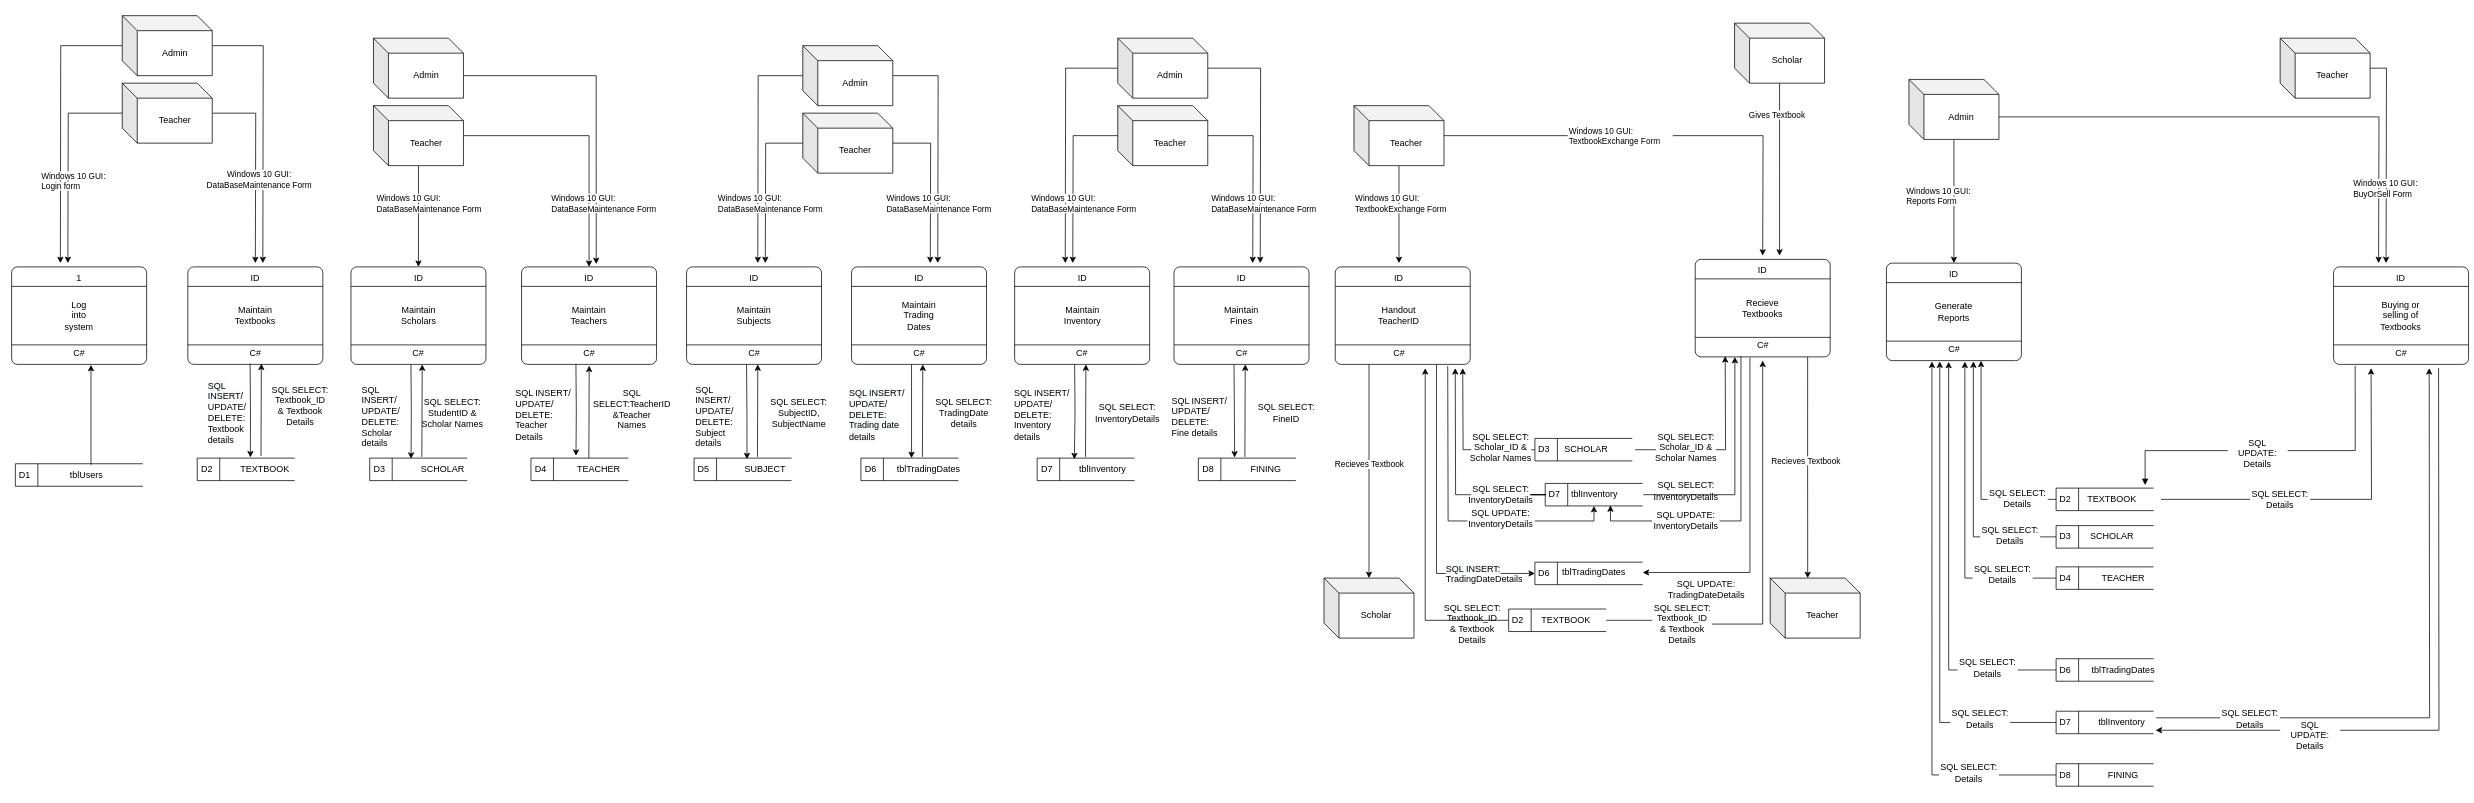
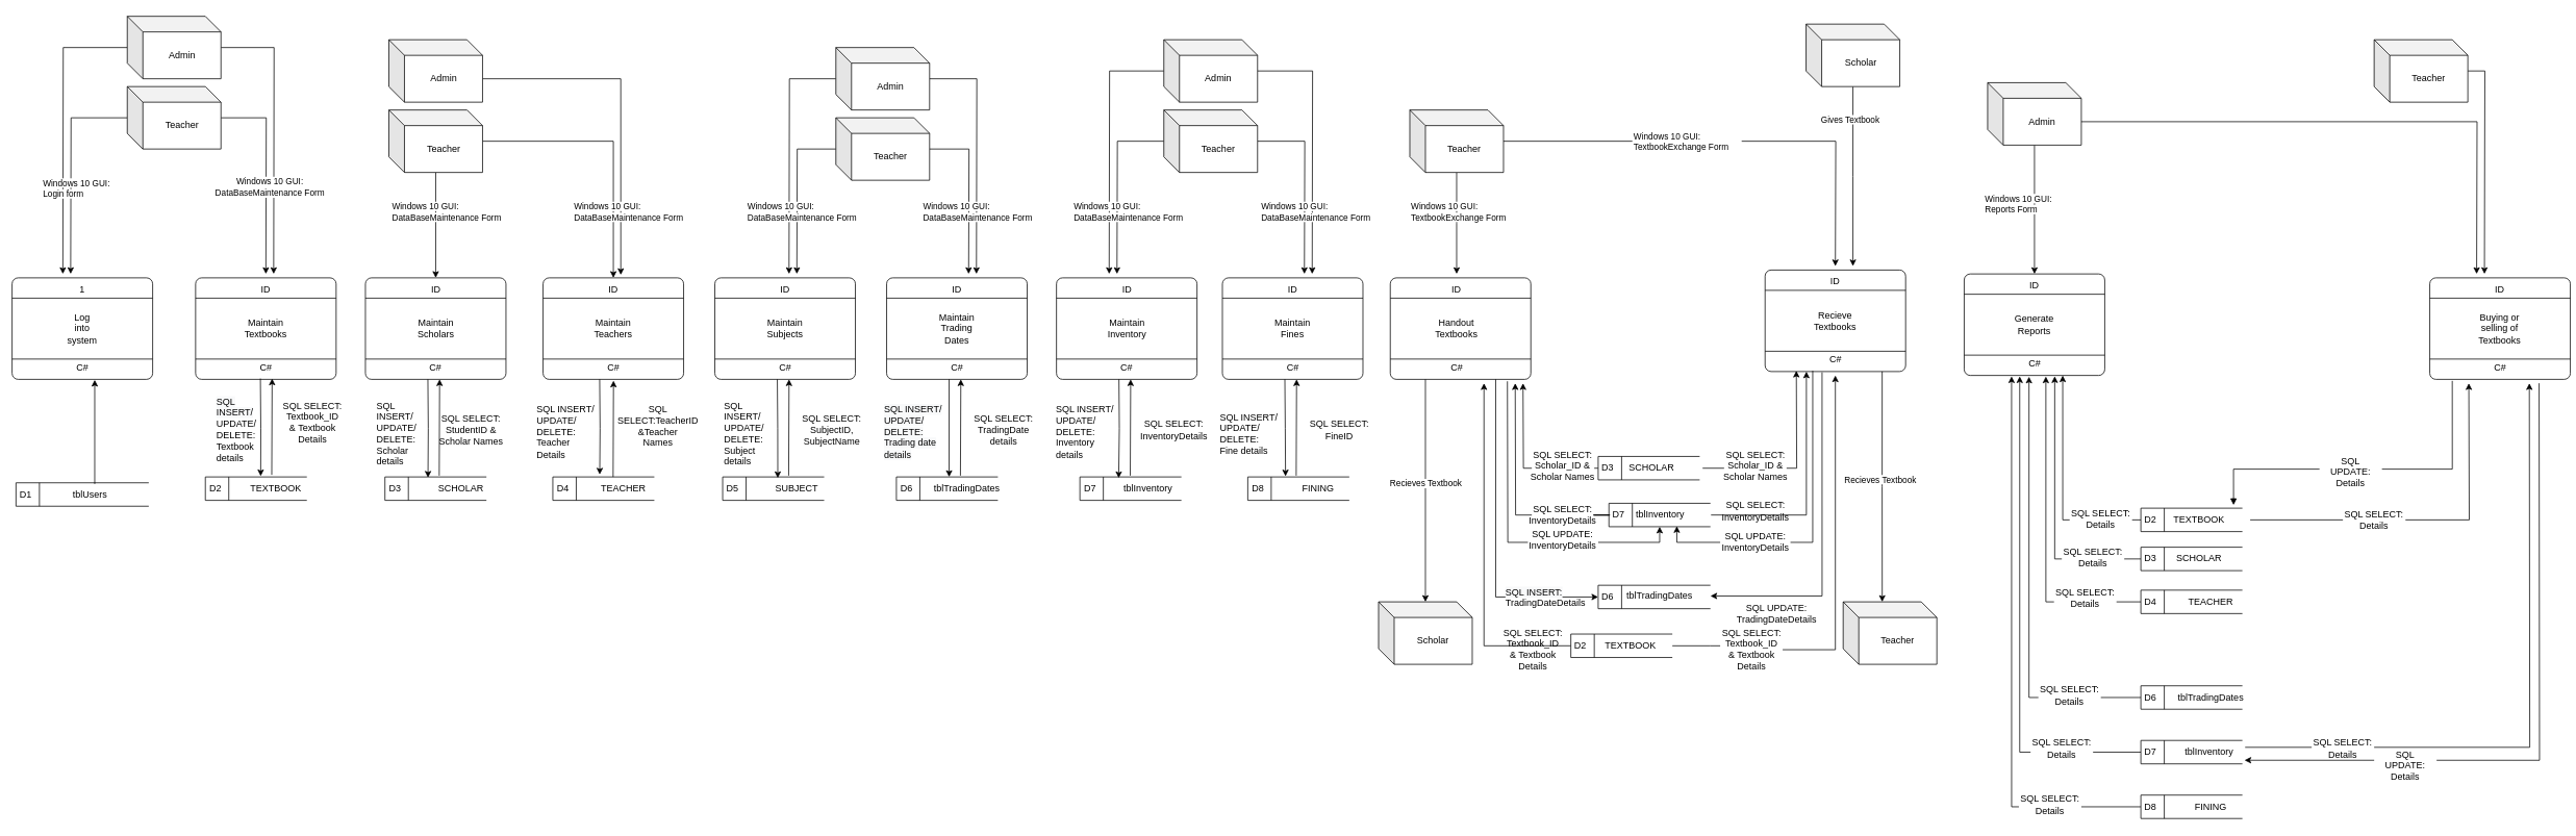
- <mxCell id="205" value="&lt;span style=&quot;color: rgb(0 , 0 , 0) ; font-family: &amp;#34;helvetica&amp;#34; ; font-size: 11px ; font-style: normal ; font-weight: 400 ; letter-spacing: normal ; text-align: center ; text-indent: 0px ; text-transform: none ; word-spacing: 0px ; background-color: rgb(255 , 255 , 255) ; display: inline ; float: none&quot;&gt;Windows 10 GUI:&lt;/span&gt;&lt;br style=&quot;color: rgb(0 , 0 , 0) ; font-family: &amp;#34;helvetica&amp;#34; ; font-size: 11px ; font-style: normal ; font-weight: 400 ; letter-spacing: normal ; text-align: center ; text-indent: 0px ; text-transform: none ; word-spacing: 0px&quot;&gt;&lt;span style=&quot;font-family: &amp;#34;helvetica&amp;#34; ; font-size: 11px ; text-align: center ; background-color: rgb(255 , 255 , 255)&quot;&gt;BuyOrSell Form&lt;/span&gt;" style="text;whiteSpace=wrap;html=1;" parent="1" vertex="1"><mxGeometry x="3136.25" y="230" width="140" height="40" as="geometry" /></mxCell>
- <mxCell id="33" value="Handout TeacherID" style="text;html=1;strokeColor=none;fillColor=none;align=center;verticalAlign=middle;whiteSpace=wrap;rounded=0;" parent="1" vertex="1"><mxGeometry x="1845" y="410" width="40" height="20" as="geometry" /></mxCell>
+ <mxCell id="33" value="Handout Textbooks" style="text;html=1;strokeColor=none;fillColor=none;align=center;verticalAlign=middle;whiteSpace=wrap;rounded=0;" parent="1" vertex="1"><mxGeometry x="1845" y="410" width="40" height="20" as="geometry" /></mxCell>
